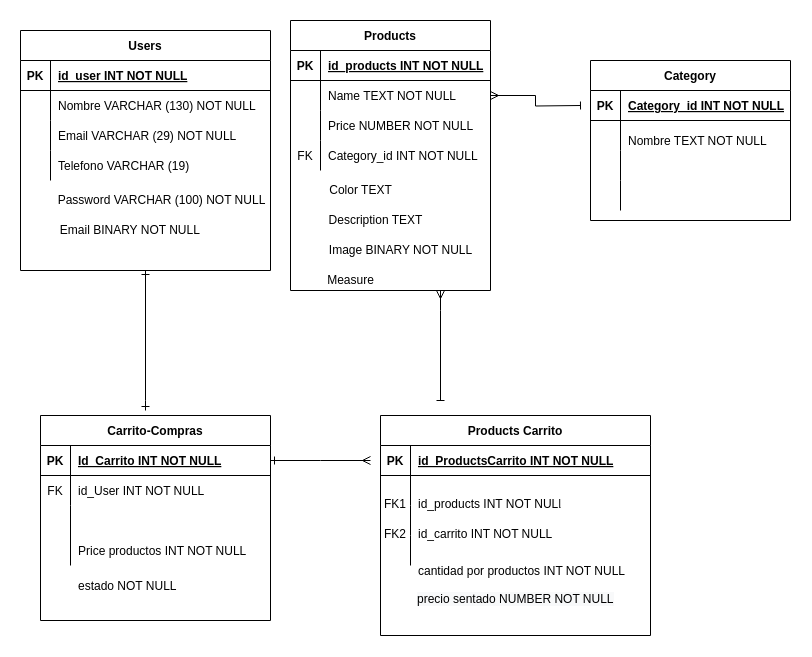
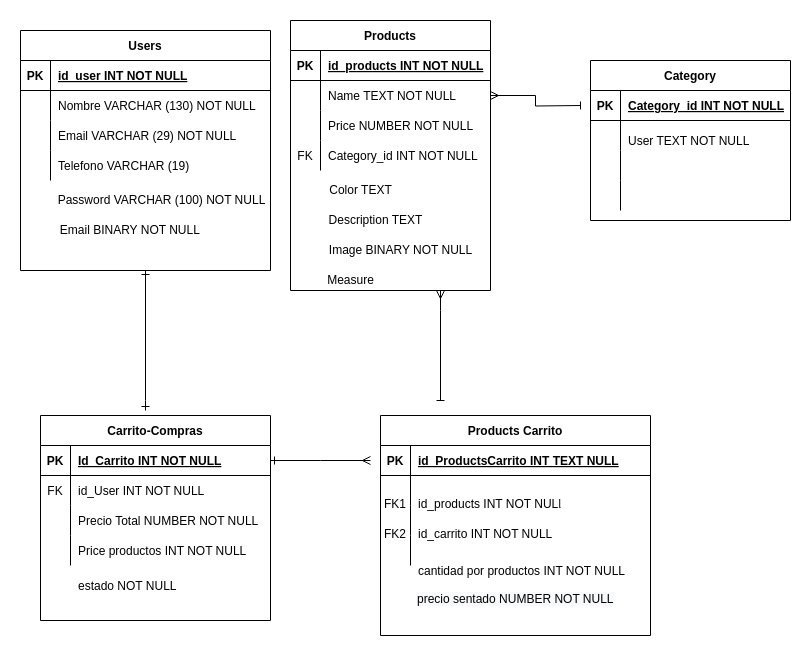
- <mxCell id="74" value="Nombre TEXT NOT NULL" style="shape=partialRectangle;connectable=0;fillColor=none;top=0;left=0;bottom=0;right=0;align=left;spacingLeft=6;overflow=hidden;" parent="1" vertex="1"><mxGeometry x="620" y="125" width="150" height="30" as="geometry"><mxRectangle width="150" height="30" as="alternateBounds" /></mxGeometry></mxCell>
+ <mxCell id="74" value="User TEXT NOT NULL" style="shape=partialRectangle;connectable=0;fillColor=none;top=0;left=0;bottom=0;right=0;align=left;spacingLeft=6;overflow=hidden;" parent="1" vertex="1"><mxGeometry x="620" y="125" width="150" height="30" as="geometry"><mxRectangle width="150" height="30" as="alternateBounds" /></mxGeometry></mxCell>
- <mxCell id="63" value="id_ProductsCarrito INT NOT NULL" style="shape=partialRectangle;connectable=0;fillColor=none;top=0;left=0;bottom=0;right=0;align=left;spacingLeft=6;fontStyle=5;overflow=hidden;" parent="61" vertex="1"><mxGeometry x="30" width="240" height="30" as="geometry"><mxRectangle width="240" height="30" as="alternateBounds" /></mxGeometry></mxCell>
+ <mxCell id="63" value="id_ProductsCarrito INT TEXT NULL" style="shape=partialRectangle;connectable=0;fillColor=none;top=0;left=0;bottom=0;right=0;align=left;spacingLeft=6;fontStyle=5;overflow=hidden;" parent="61" vertex="1"><mxGeometry x="30" width="240" height="30" as="geometry"><mxRectangle width="240" height="30" as="alternateBounds" /></mxGeometry></mxCell>
+ <mxCell id="56" value="Precio Total NUMBER NOT NULL" style="shape=partialRectangle;connectable=0;fillColor=none;top=0;left=0;bottom=0;right=0;align=left;spacingLeft=6;overflow=hidden;" parent="54" vertex="1"><mxGeometry x="30" width="200" height="30" as="geometry"><mxRectangle width="200" height="30" as="alternateBounds" /></mxGeometry></mxCell>
